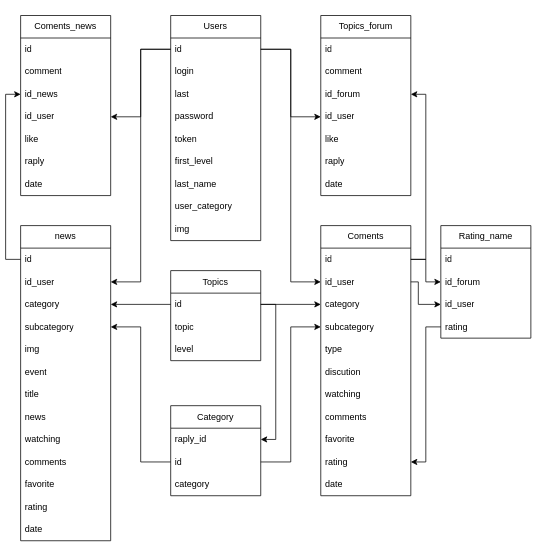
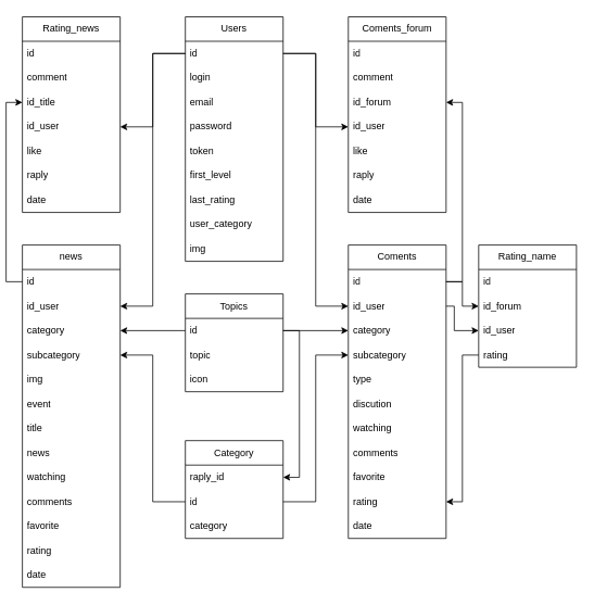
- <mxCell id="59" value="Coments_news" style="swimlane;fontStyle=0;childLayout=stackLayout;horizontal=1;startSize=30;horizontalStack=0;resizeParent=1;resizeParentMax=0;resizeLast=0;collapsible=1;marginBottom=0;whiteSpace=wrap;html=1;" parent="1" vertex="1"><mxGeometry x="20" y="20" width="120" height="240" as="geometry" /></mxCell>
+ <mxCell id="59" value="Rating_news" style="swimlane;fontStyle=0;childLayout=stackLayout;horizontal=1;startSize=30;horizontalStack=0;resizeParent=1;resizeParentMax=0;resizeLast=0;collapsible=1;marginBottom=0;whiteSpace=wrap;html=1;" parent="1" vertex="1"><mxGeometry x="20" y="20" width="120" height="240" as="geometry" /></mxCell>
- <mxCell id="51" value="Topics_forum" style="swimlane;fontStyle=0;childLayout=stackLayout;horizontal=1;startSize=30;horizontalStack=0;resizeParent=1;resizeParentMax=0;resizeLast=0;collapsible=1;marginBottom=0;whiteSpace=wrap;html=1;" parent="1" vertex="1"><mxGeometry x="420" y="20" width="120" height="240" as="geometry" /></mxCell>
+ <mxCell id="51" value="Coments_forum" style="swimlane;fontStyle=0;childLayout=stackLayout;horizontal=1;startSize=30;horizontalStack=0;resizeParent=1;resizeParentMax=0;resizeLast=0;collapsible=1;marginBottom=0;whiteSpace=wrap;html=1;" parent="1" vertex="1"><mxGeometry x="420" y="20" width="120" height="240" as="geometry" /></mxCell>
- <mxCell id="62" value="id_news" style="text;strokeColor=none;fillColor=none;align=left;verticalAlign=middle;spacingLeft=4;spacingRight=4;overflow=hidden;points=[[0,0.5],[1,0.5]];portConstraint=eastwest;rotatable=0;whiteSpace=wrap;html=1;" parent="59" vertex="1"><mxGeometry y="90" width="120" height="30" as="geometry" /></mxCell>
+ <mxCell id="62" value="id_title" style="text;strokeColor=none;fillColor=none;align=left;verticalAlign=middle;spacingLeft=4;spacingRight=4;overflow=hidden;points=[[0,0.5],[1,0.5]];portConstraint=eastwest;rotatable=0;whiteSpace=wrap;html=1;" parent="59" vertex="1"><mxGeometry y="90" width="120" height="30" as="geometry" /></mxCell>
- <mxCell id="5" value="last" style="text;strokeColor=none;fillColor=none;align=left;verticalAlign=middle;spacingLeft=4;spacingRight=4;overflow=hidden;points=[[0,0.5],[1,0.5]];portConstraint=eastwest;rotatable=0;whiteSpace=wrap;html=1;" parent="2" vertex="1"><mxGeometry y="90" width="120" height="30" as="geometry" /></mxCell>
+ <mxCell id="5" value="email" style="text;strokeColor=none;fillColor=none;align=left;verticalAlign=middle;spacingLeft=4;spacingRight=4;overflow=hidden;points=[[0,0.5],[1,0.5]];portConstraint=eastwest;rotatable=0;whiteSpace=wrap;html=1;" parent="2" vertex="1"><mxGeometry y="90" width="120" height="30" as="geometry" /></mxCell>
- <mxCell id="9" value="last_name" style="text;strokeColor=none;fillColor=none;align=left;verticalAlign=middle;spacingLeft=4;spacingRight=4;overflow=hidden;points=[[0,0.5],[1,0.5]];portConstraint=eastwest;rotatable=0;whiteSpace=wrap;html=1;" parent="2" vertex="1"><mxGeometry y="210" width="120" height="30" as="geometry" /></mxCell>
+ <mxCell id="9" value="last_rating" style="text;strokeColor=none;fillColor=none;align=left;verticalAlign=middle;spacingLeft=4;spacingRight=4;overflow=hidden;points=[[0,0.5],[1,0.5]];portConstraint=eastwest;rotatable=0;whiteSpace=wrap;html=1;" parent="2" vertex="1"><mxGeometry y="210" width="120" height="30" as="geometry" /></mxCell>
- <mxCell id="15" value="level" style="text;strokeColor=none;fillColor=none;align=left;verticalAlign=middle;spacingLeft=4;spacingRight=4;overflow=hidden;points=[[0,0.5],[1,0.5]];portConstraint=eastwest;rotatable=0;whiteSpace=wrap;html=1;" parent="12" vertex="1"><mxGeometry y="90" width="120" height="30" as="geometry" /></mxCell>
+ <mxCell id="15" value="icon" style="text;strokeColor=none;fillColor=none;align=left;verticalAlign=middle;spacingLeft=4;spacingRight=4;overflow=hidden;points=[[0,0.5],[1,0.5]];portConstraint=eastwest;rotatable=0;whiteSpace=wrap;html=1;" parent="12" vertex="1"><mxGeometry y="90" width="120" height="30" as="geometry" /></mxCell>
